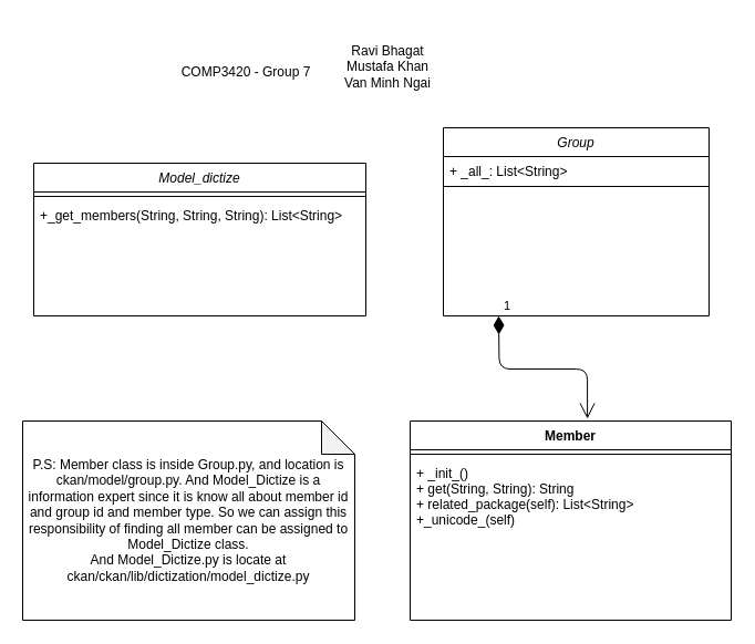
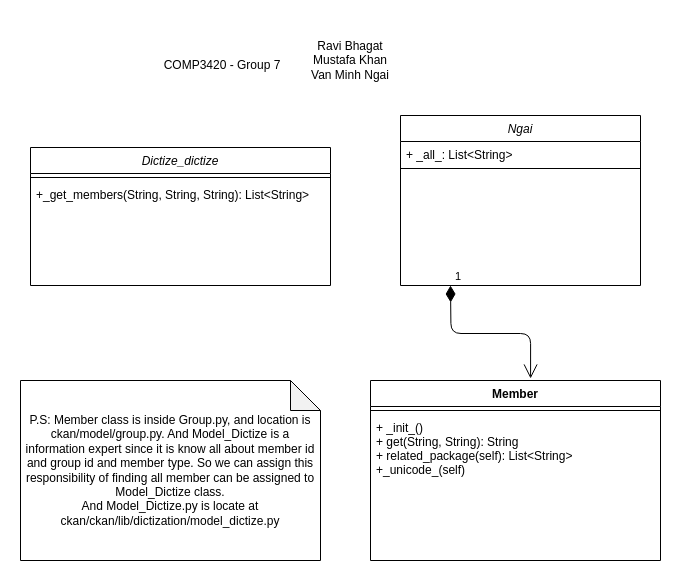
- <mxCell id="3" value="Group" style="swimlane;fontStyle=2;align=center;verticalAlign=top;childLayout=stackLayout;horizontal=1;startSize=26;horizontalStack=0;resizeParent=1;resizeLast=0;collapsible=1;marginBottom=0;rounded=0;shadow=0;strokeWidth=1;" parent="1" vertex="1"><mxGeometry x="400" y="115" width="240" height="170" as="geometry"><mxRectangle x="230" y="140" width="160" height="26" as="alternateBounds" /></mxGeometry></mxCell>
+ <mxCell id="3" value="Ngai" style="swimlane;fontStyle=2;align=center;verticalAlign=top;childLayout=stackLayout;horizontal=1;startSize=26;horizontalStack=0;resizeParent=1;resizeLast=0;collapsible=1;marginBottom=0;rounded=0;shadow=0;strokeWidth=1;" parent="1" vertex="1"><mxGeometry x="400" y="115" width="240" height="170" as="geometry"><mxRectangle x="230" y="140" width="160" height="26" as="alternateBounds" /></mxGeometry></mxCell>
- <mxCell id="12" value="Model_dictize" style="swimlane;fontStyle=2;align=center;verticalAlign=top;childLayout=stackLayout;horizontal=1;startSize=26;horizontalStack=0;resizeParent=1;resizeLast=0;collapsible=1;marginBottom=0;rounded=0;shadow=0;strokeWidth=1;" parent="1" vertex="1"><mxGeometry x="30" y="147" width="300" height="138" as="geometry"><mxRectangle x="230" y="140" width="160" height="26" as="alternateBounds" /></mxGeometry></mxCell>
+ <mxCell id="12" value="Dictize_dictize" style="swimlane;fontStyle=2;align=center;verticalAlign=top;childLayout=stackLayout;horizontal=1;startSize=26;horizontalStack=0;resizeParent=1;resizeLast=0;collapsible=1;marginBottom=0;rounded=0;shadow=0;strokeWidth=1;" parent="1" vertex="1"><mxGeometry x="30" y="147" width="300" height="138" as="geometry"><mxRectangle x="230" y="140" width="160" height="26" as="alternateBounds" /></mxGeometry></mxCell>
